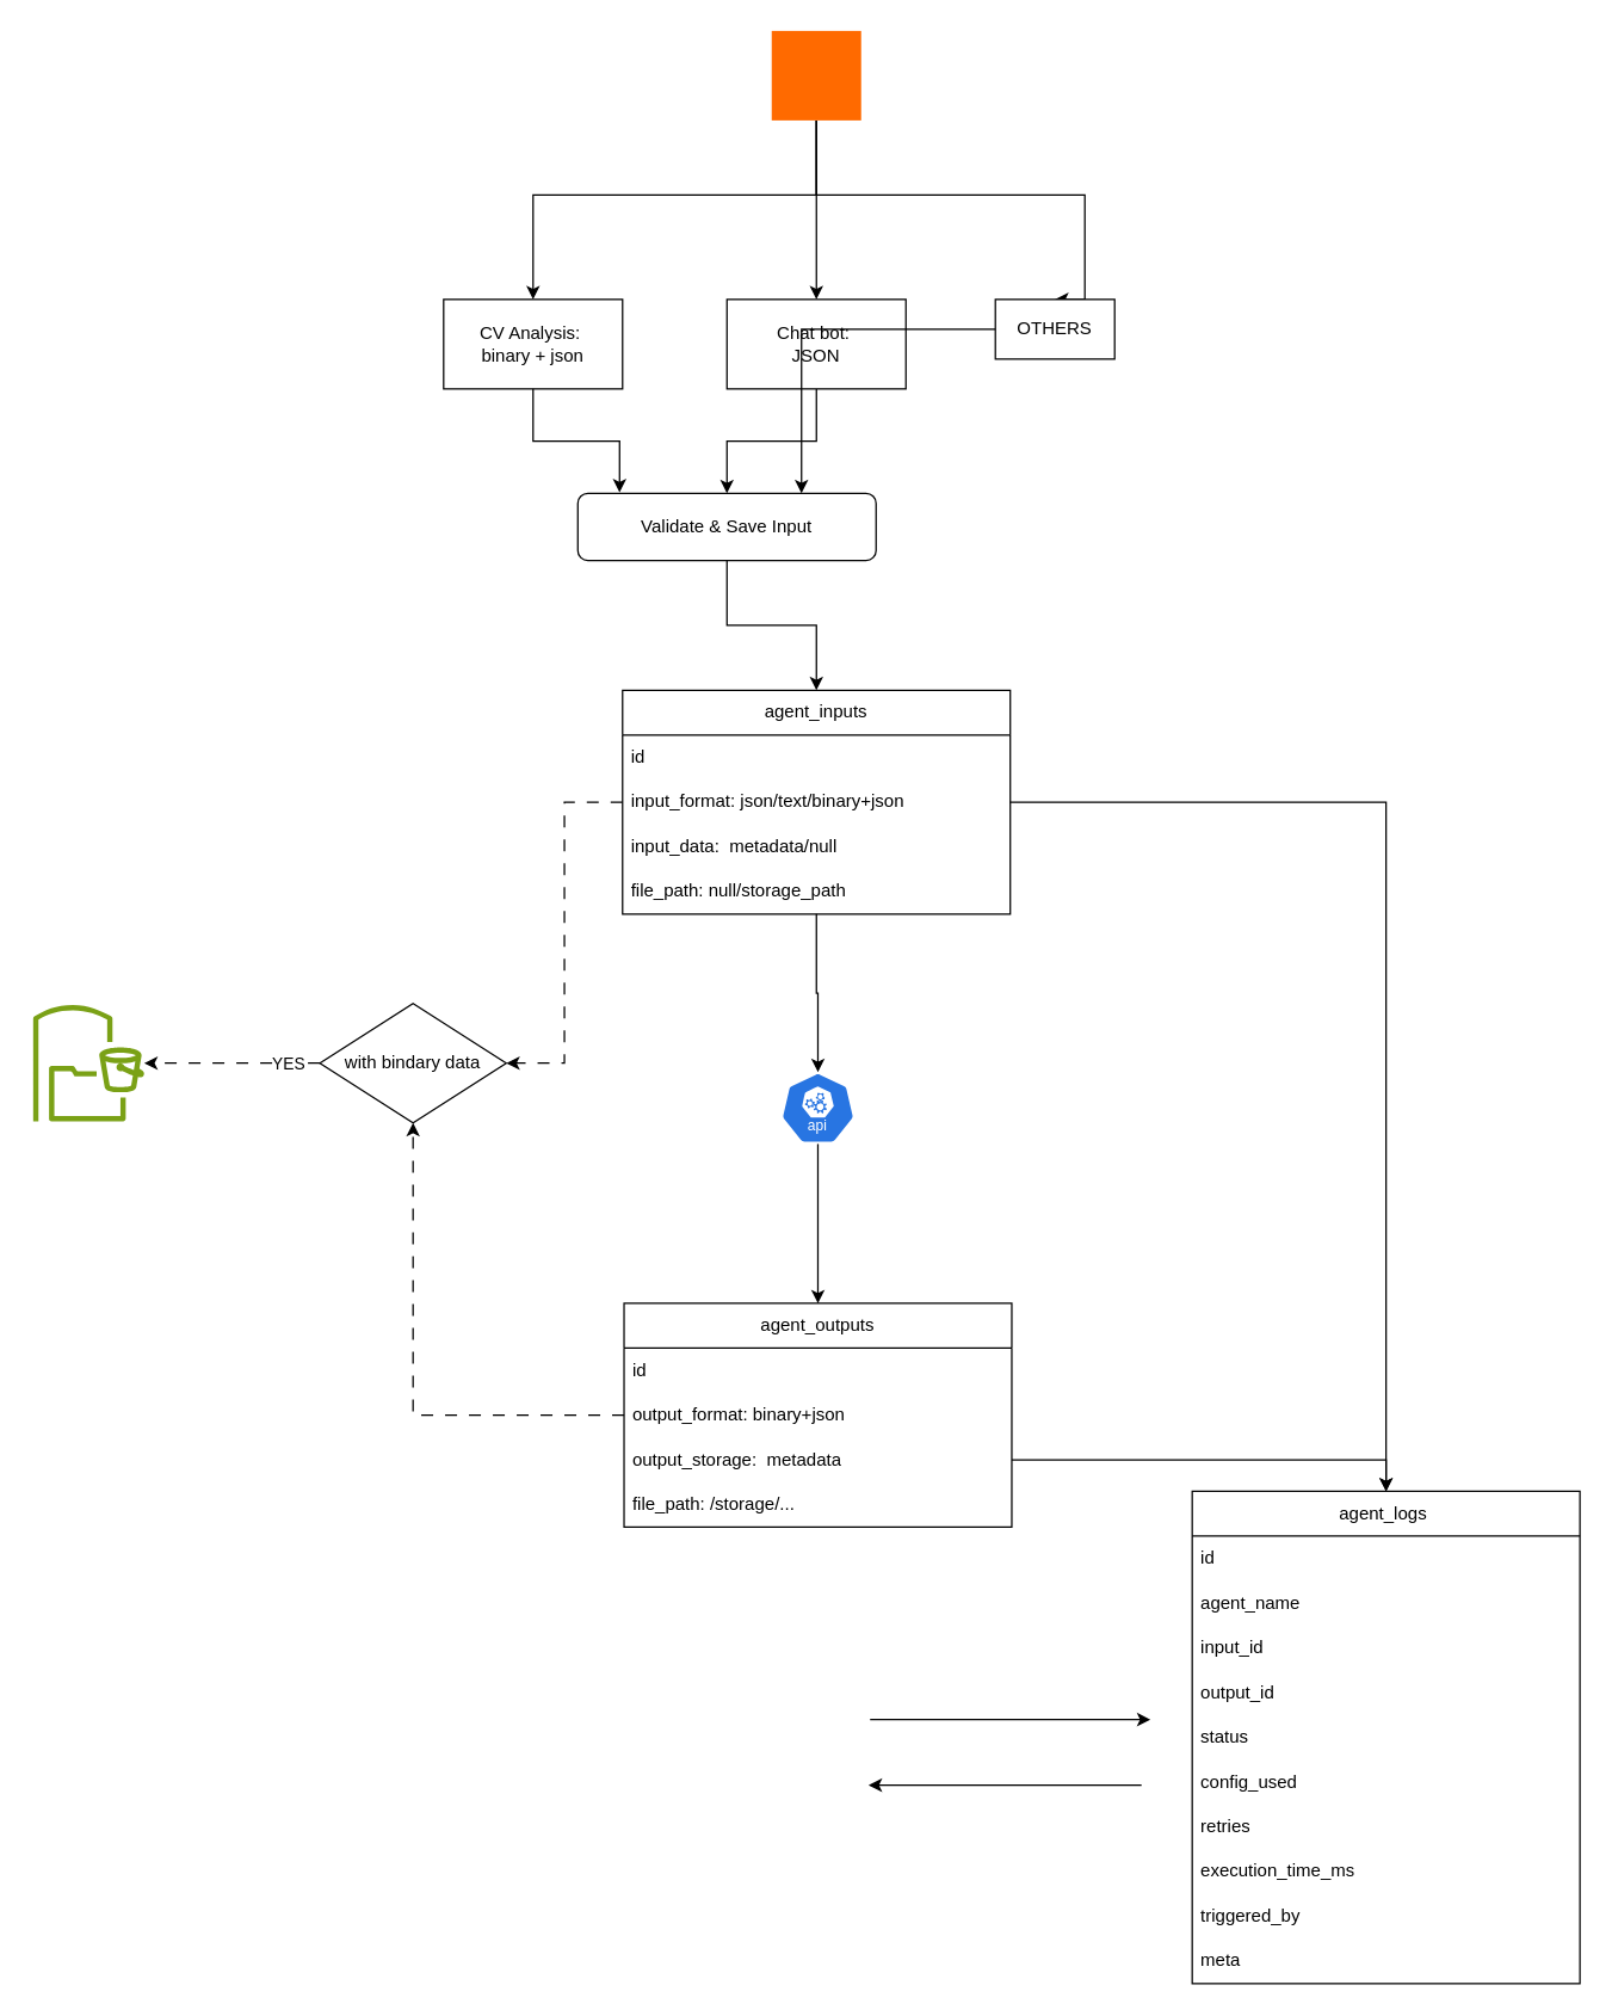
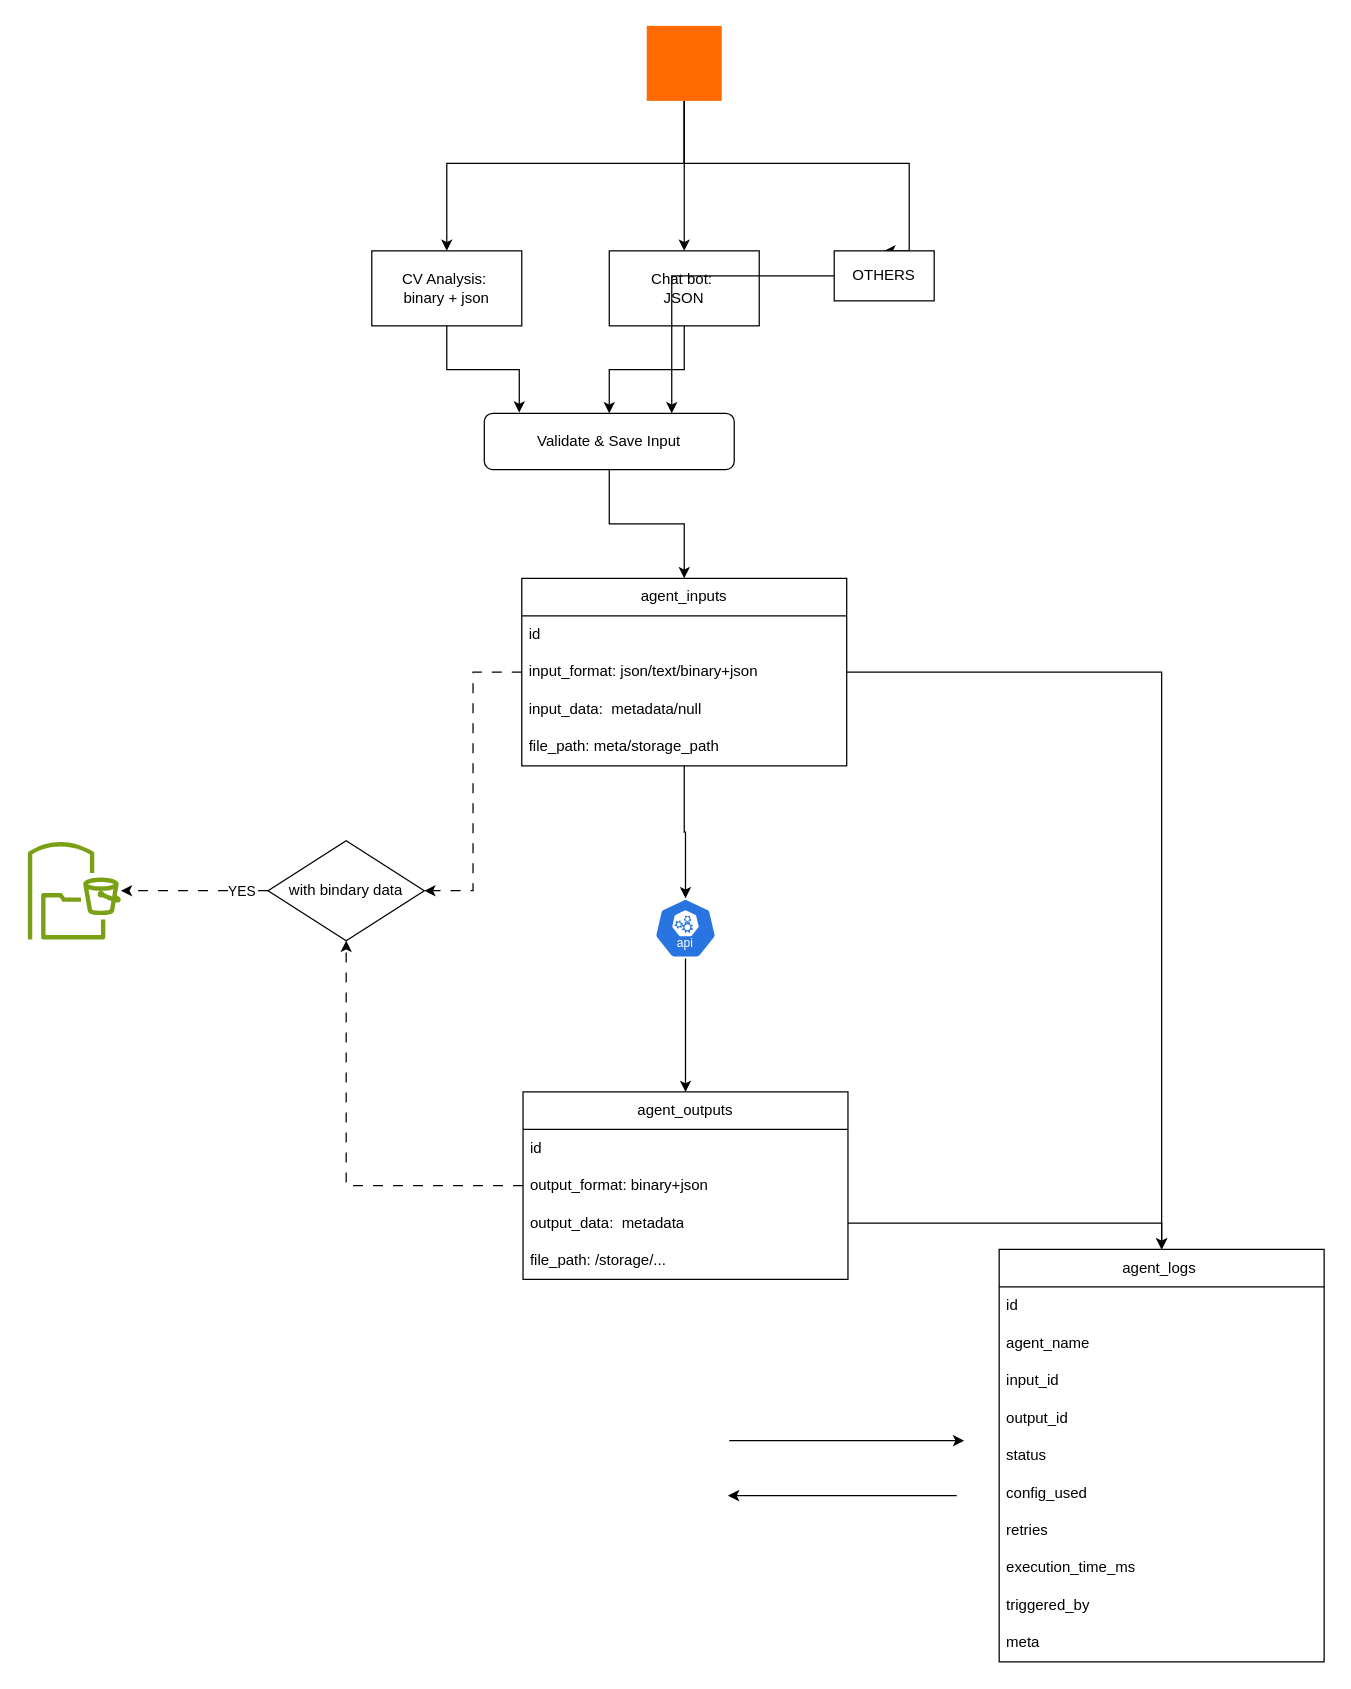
- <mxCell id="19" value="file_path: null/storage_path" style="text;strokeColor=none;fillColor=none;align=left;verticalAlign=middle;spacingLeft=4;spacingRight=4;overflow=hidden;points=[[0,0.5],[1,0.5]];portConstraint=eastwest;rotatable=0;whiteSpace=wrap;html=1;" vertex="1" parent="15"><mxGeometry y="120" width="260" height="30" as="geometry" /></mxCell>
+ <mxCell id="19" value="file_path: meta/storage_path" style="text;strokeColor=none;fillColor=none;align=left;verticalAlign=middle;spacingLeft=4;spacingRight=4;overflow=hidden;points=[[0,0.5],[1,0.5]];portConstraint=eastwest;rotatable=0;whiteSpace=wrap;html=1;" vertex="1" parent="15"><mxGeometry y="120" width="260" height="30" as="geometry" /></mxCell>
- <mxCell id="27" value="output_storage:&amp;nbsp; metadata" style="text;strokeColor=none;fillColor=none;align=left;verticalAlign=middle;spacingLeft=4;spacingRight=4;overflow=hidden;points=[[0,0.5],[1,0.5]];portConstraint=eastwest;rotatable=0;whiteSpace=wrap;html=1;" vertex="1" parent="24"><mxGeometry y="90" width="260" height="30" as="geometry" /></mxCell>
+ <mxCell id="27" value="output_data:&amp;nbsp; metadata" style="text;strokeColor=none;fillColor=none;align=left;verticalAlign=middle;spacingLeft=4;spacingRight=4;overflow=hidden;points=[[0,0.5],[1,0.5]];portConstraint=eastwest;rotatable=0;whiteSpace=wrap;html=1;" vertex="1" parent="24"><mxGeometry y="90" width="260" height="30" as="geometry" /></mxCell>
